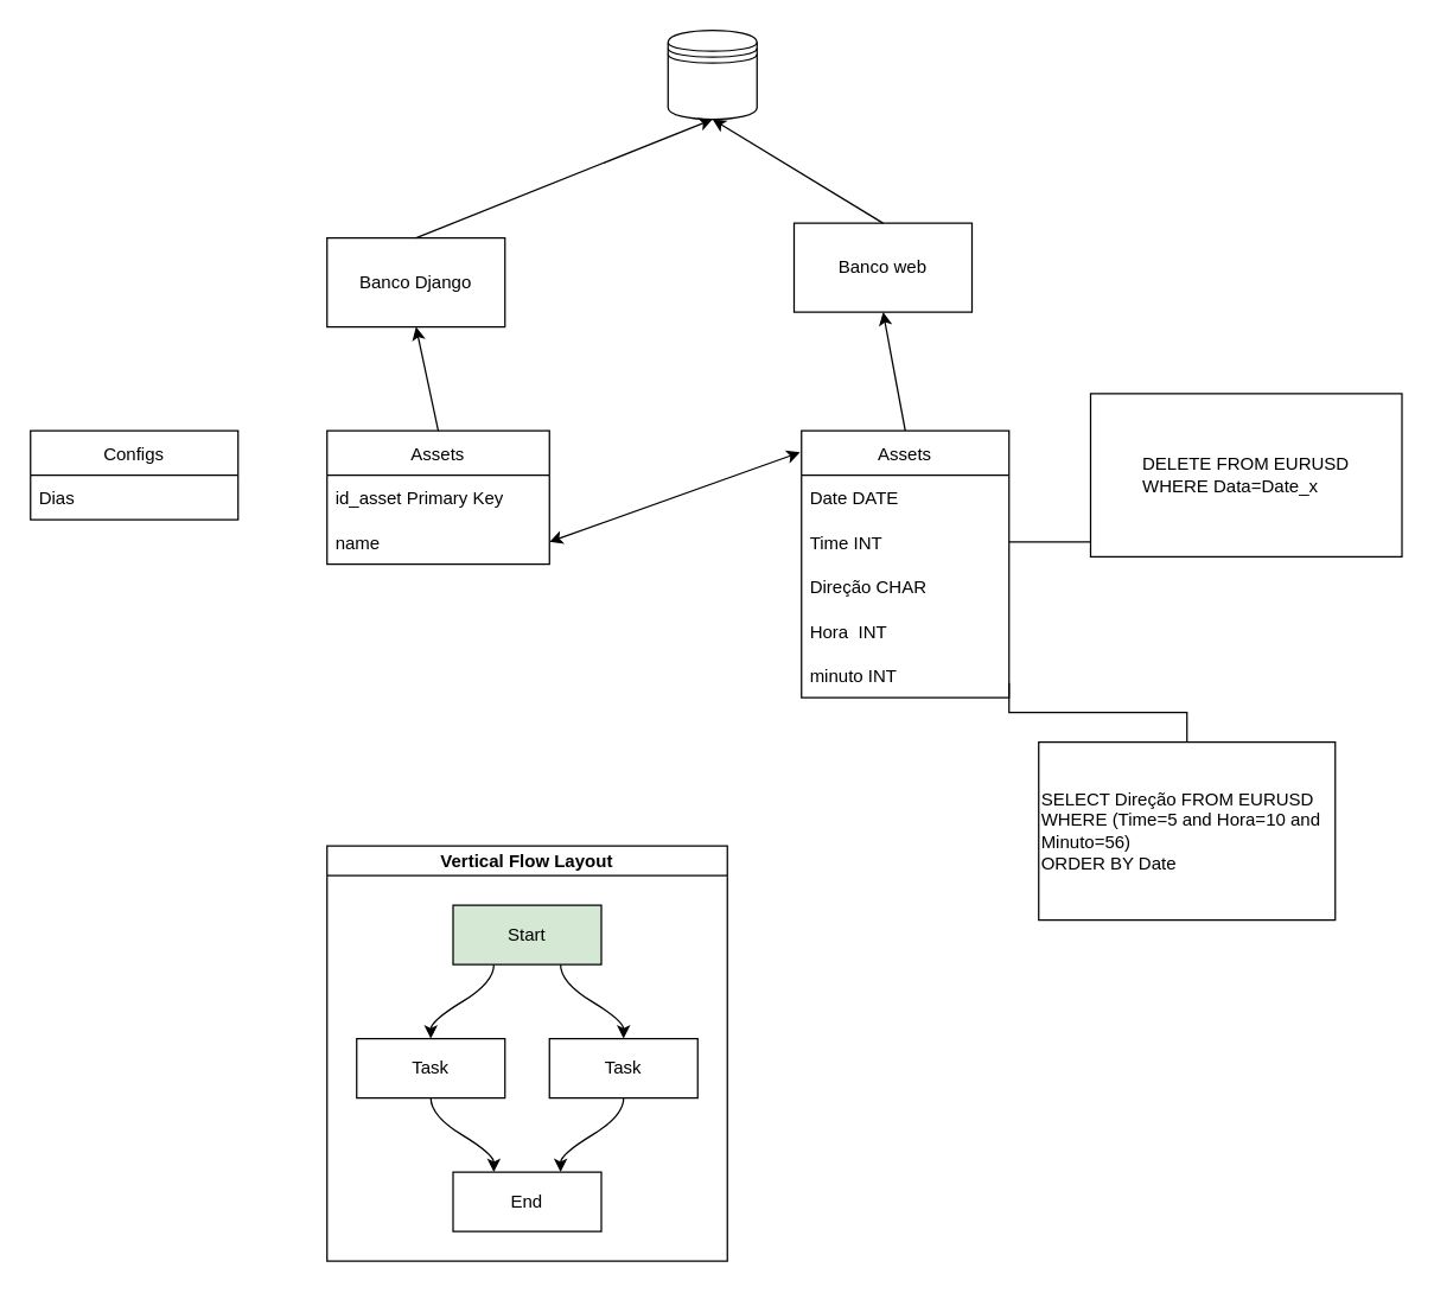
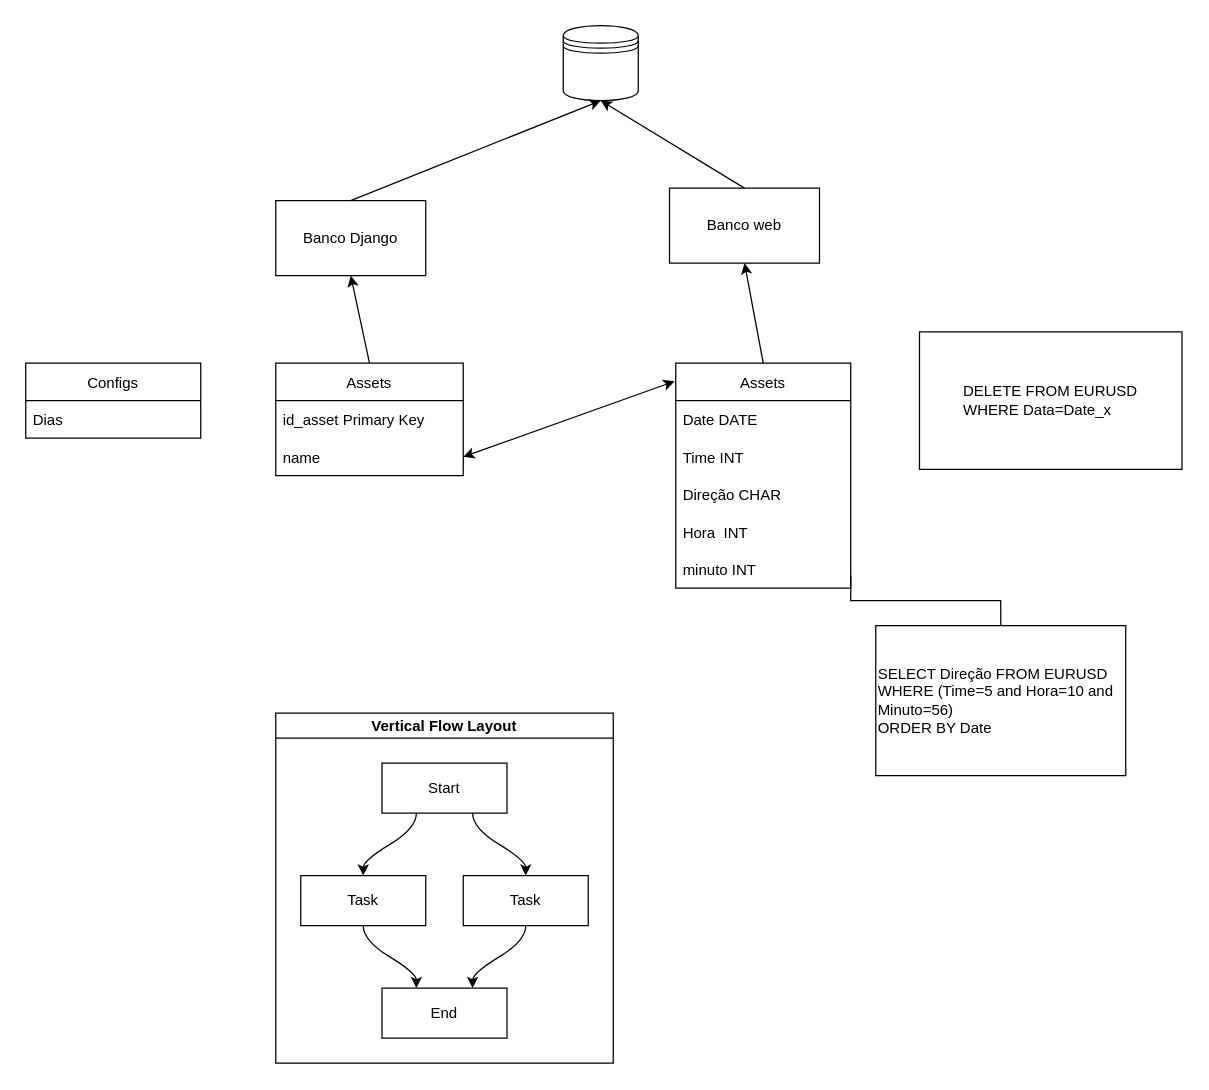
- <mxCell id="27" value="" style="edgeStyle=elbowEdgeStyle;elbow=vertical;startArrow=none;endArrow=none;rounded=0;exitX=1;exitY=0.5;exitDx=0;exitDy=0;" edge="1" target="26" parent="1" source="9"><mxGeometry relative="1" as="geometry"><mxPoint x="685" y="170" as="sourcePoint" /></mxGeometry></mxCell>
- <mxCell id="14" value="Start" style="whiteSpace=wrap;html=1;fillColor=#d5e8d4;" vertex="1" parent="13"><mxGeometry x="85" y="40" width="100" height="40" as="geometry" /></mxCell>
+ <mxCell id="14" value="Start" style="whiteSpace=wrap;html=1;" vertex="1" parent="13"><mxGeometry x="85" y="40" width="100" height="40" as="geometry" /></mxCell>
